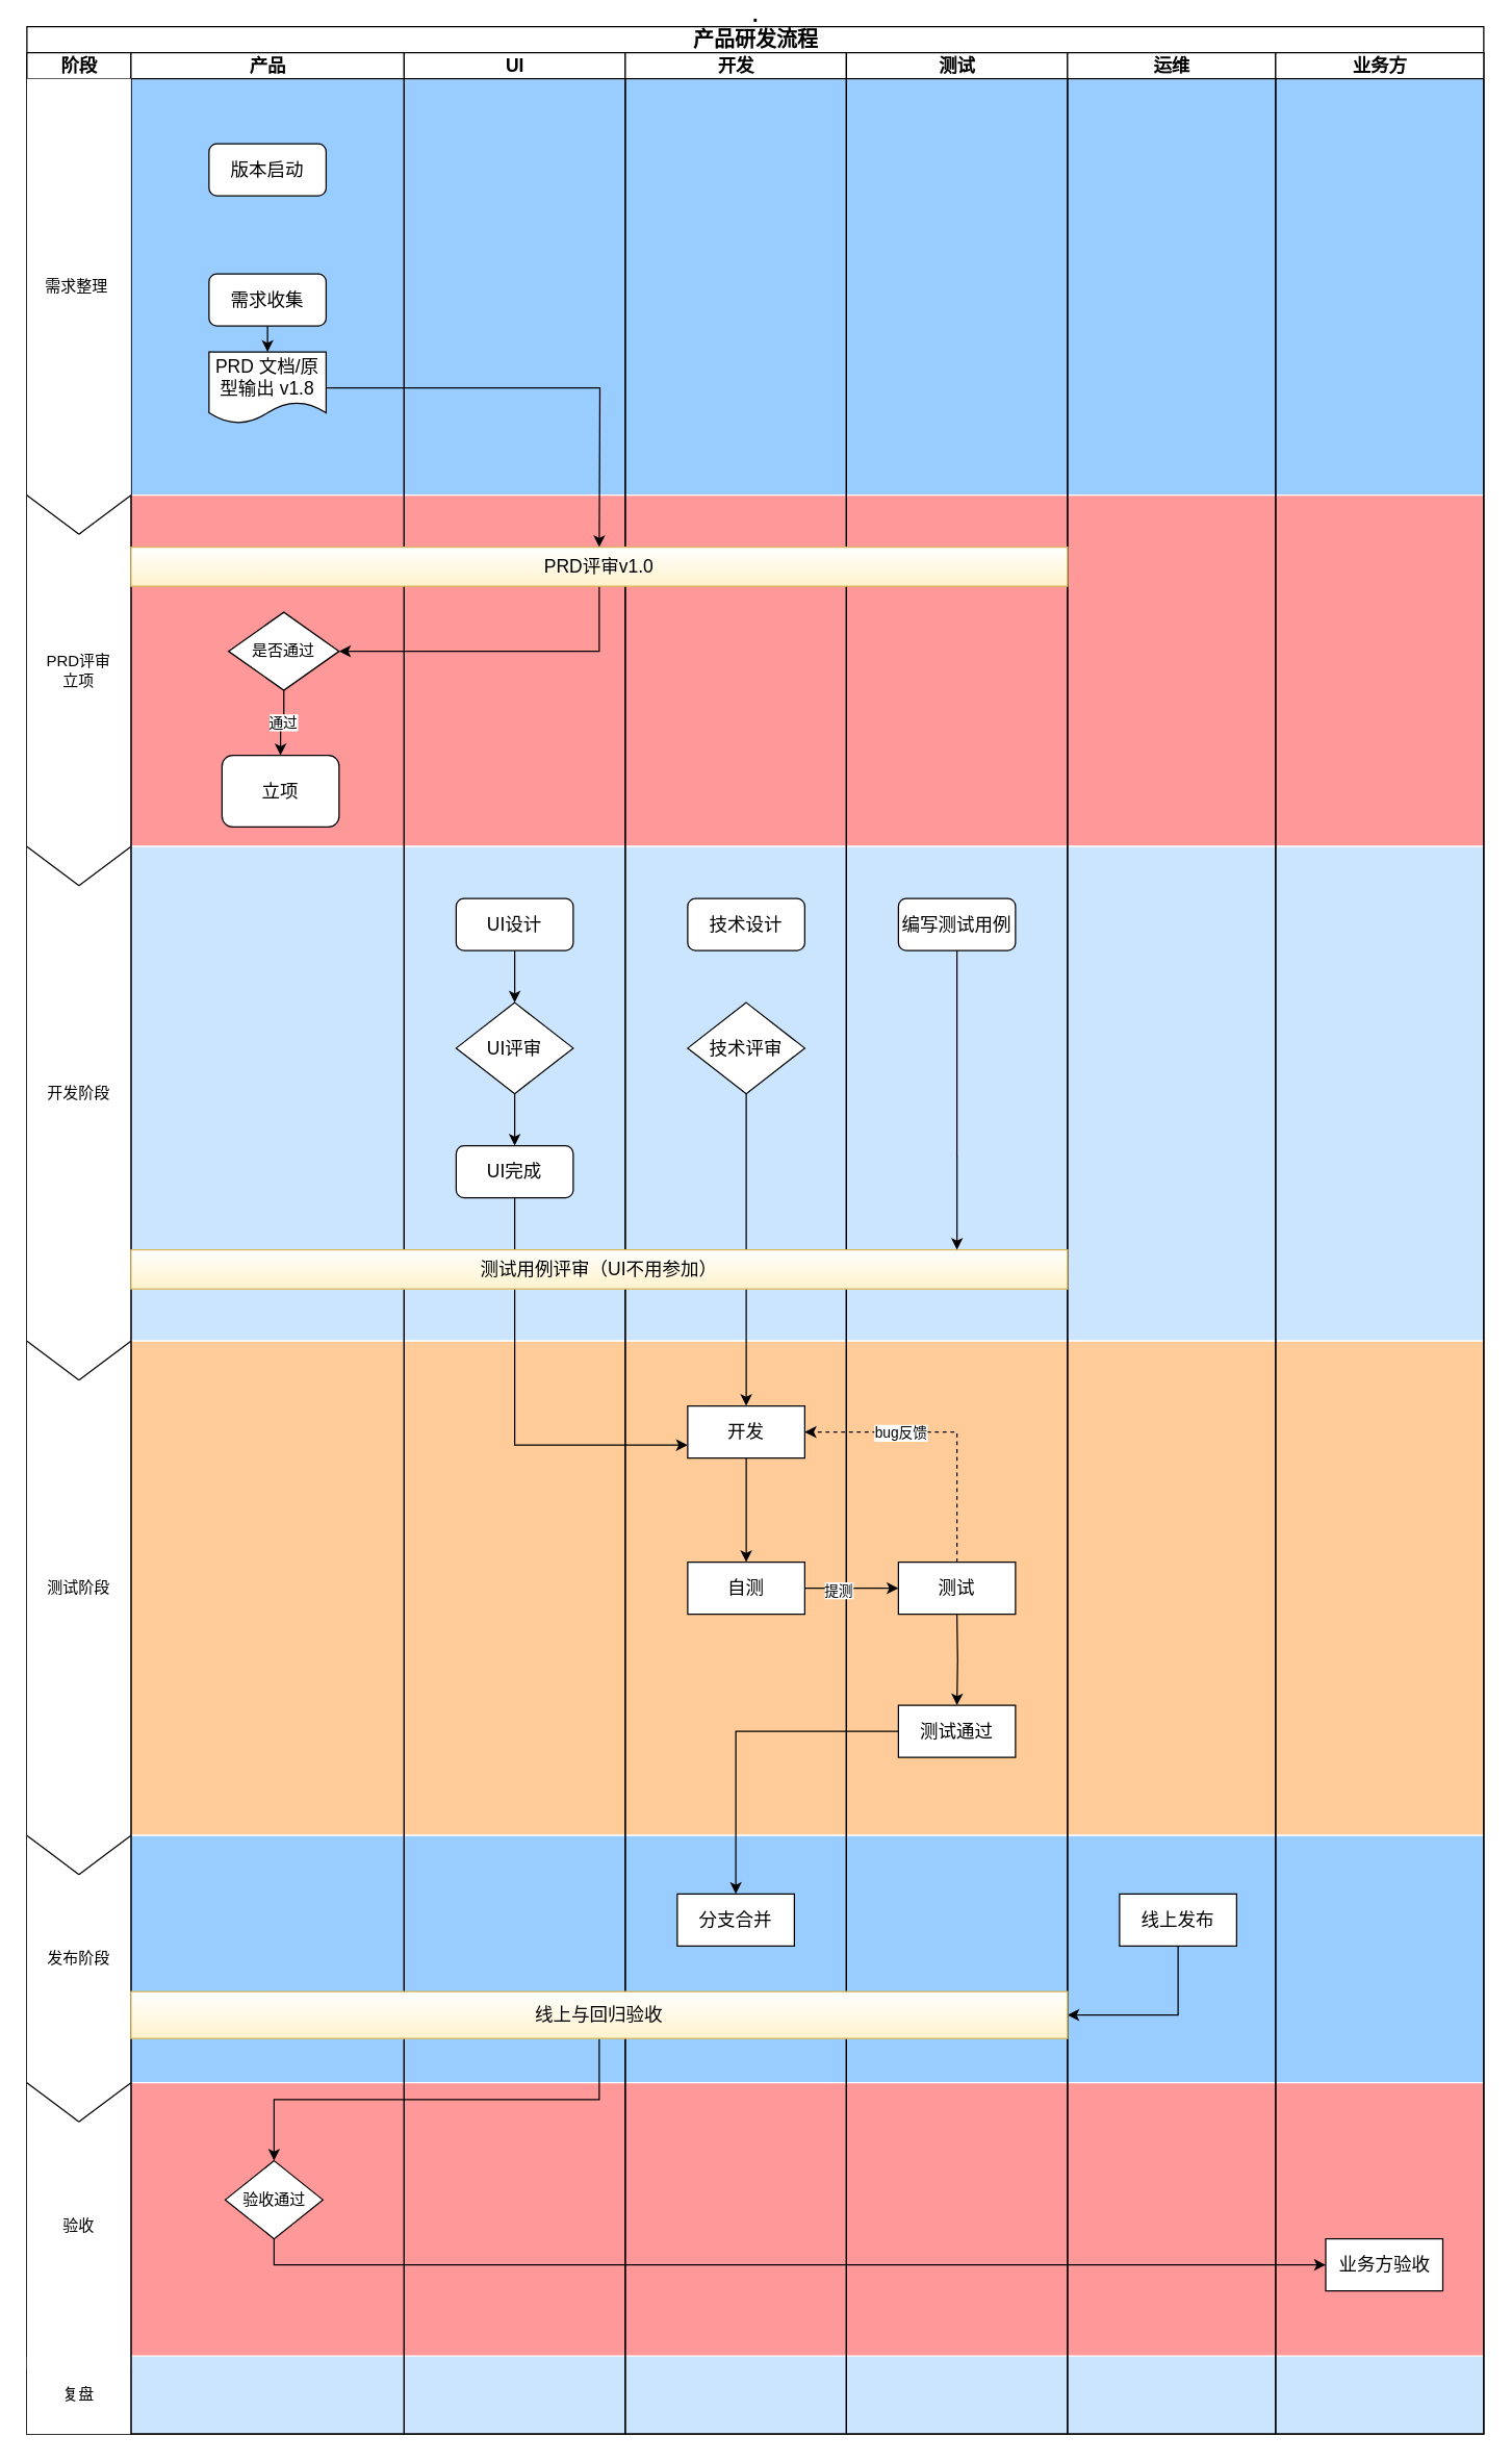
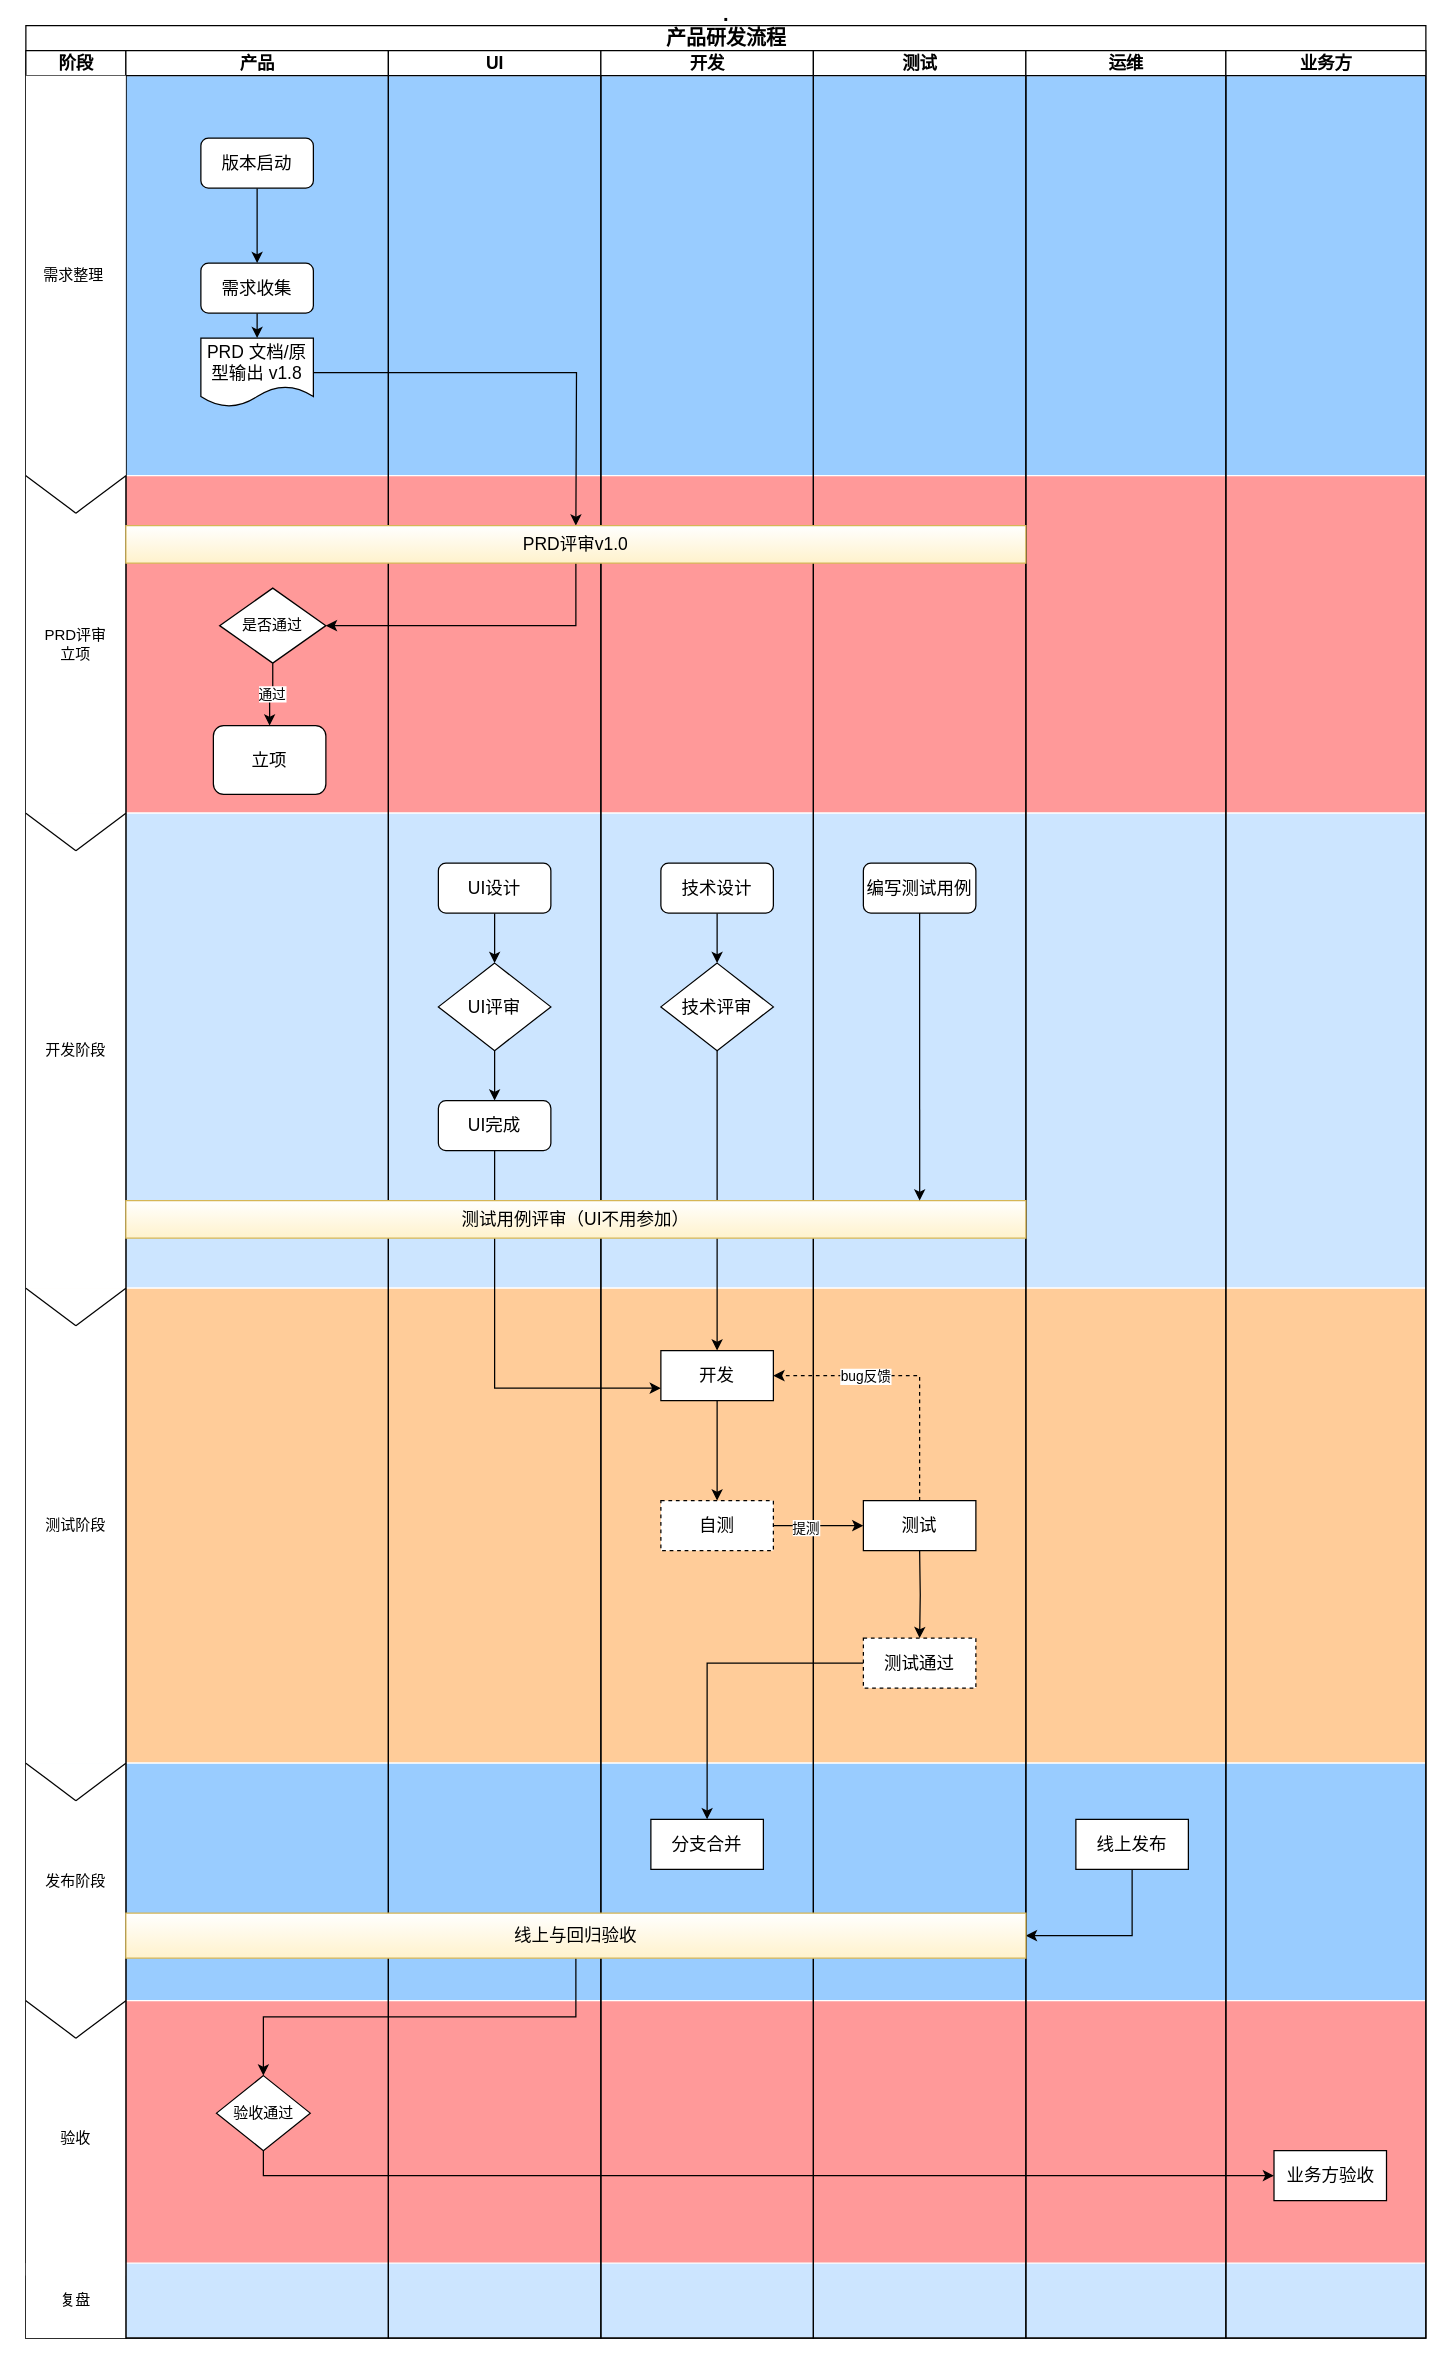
+ <mxCell id="66" value="" style="edgeStyle=orthogonalEdgeStyle;rounded=0;orthogonalLoop=1;jettySize=auto;html=1;" edge="1" parent="46" source="67" target="69"><mxGeometry relative="1" as="geometry" /></mxCell>
+ <mxCell id="60" style="edgeStyle=orthogonalEdgeStyle;rounded=0;orthogonalLoop=1;jettySize=auto;html=1;exitX=0.5;exitY=1;exitDx=0;exitDy=0;" edge="1" parent="46" source="61" target="48"><mxGeometry relative="1" as="geometry" /></mxCell>
- <mxCell id="73" value="自测" style="whiteSpace=wrap;html=1;fontSize=14;" vertex="1" parent="46"><mxGeometry x="528" y="1200" width="90" height="40" as="geometry" /></mxCell>
+ <mxCell id="73" value="自测" style="whiteSpace=wrap;html=1;fontSize=14;dashed=1;" vertex="1" parent="46"><mxGeometry x="528" y="1200" width="90" height="40" as="geometry" /></mxCell>
- <mxCell id="78" value="测试通过" style="whiteSpace=wrap;html=1;fontSize=14;" vertex="1" parent="46"><mxGeometry x="690" y="1310" width="90" height="40" as="geometry" /></mxCell>
+ <mxCell id="78" value="测试通过" style="whiteSpace=wrap;html=1;fontSize=14;dashed=1;" vertex="1" parent="46"><mxGeometry x="690" y="1310" width="90" height="40" as="geometry" /></mxCell>
